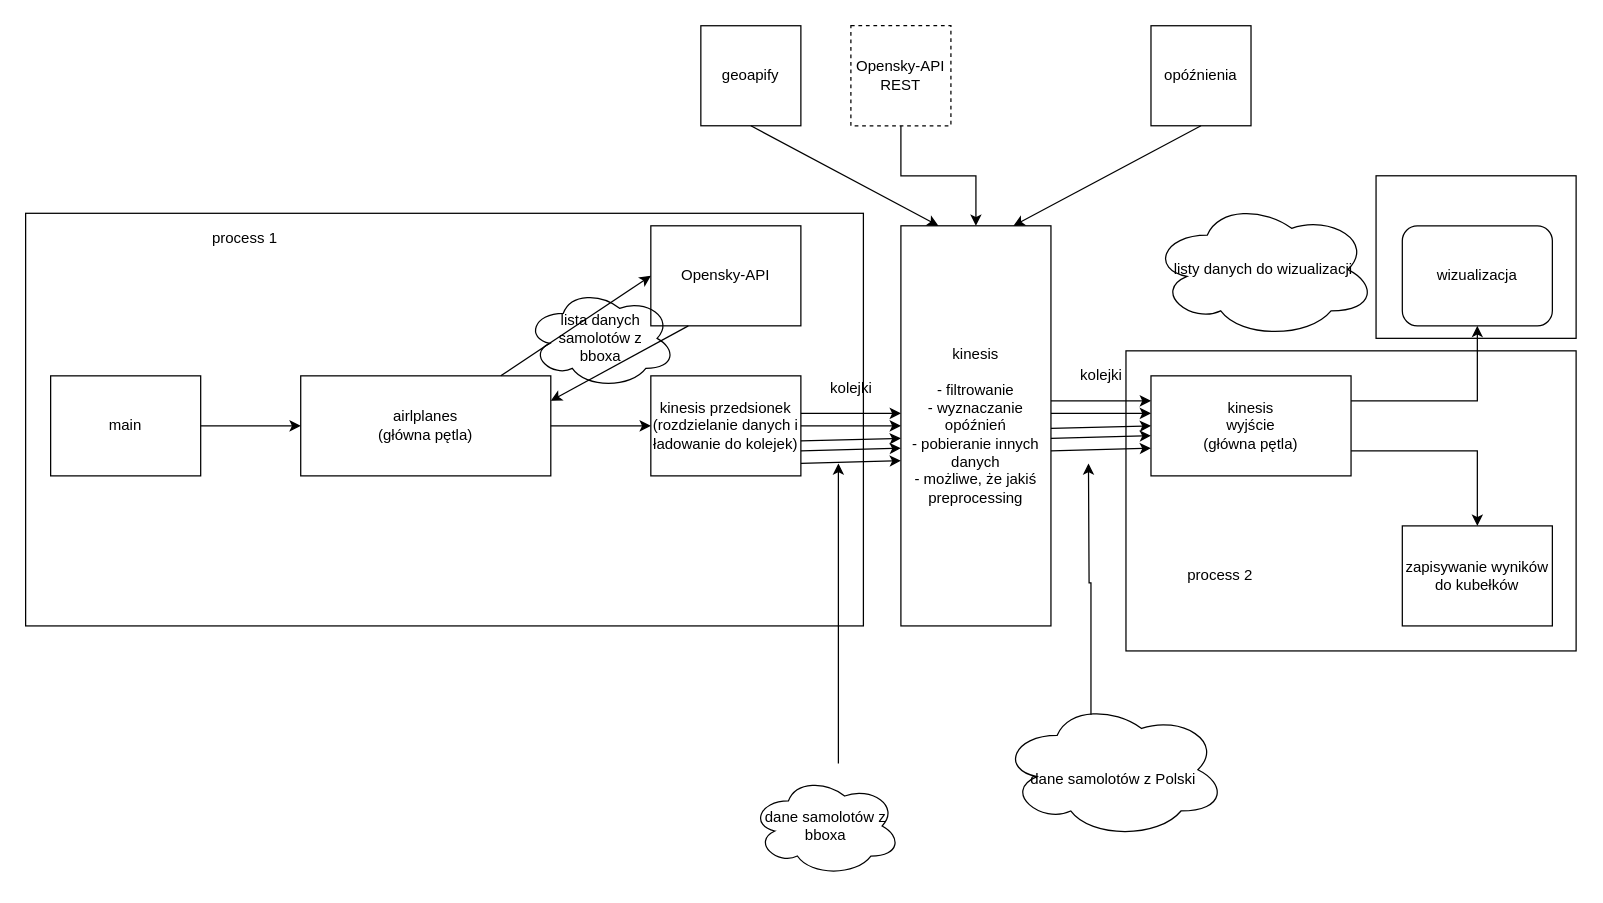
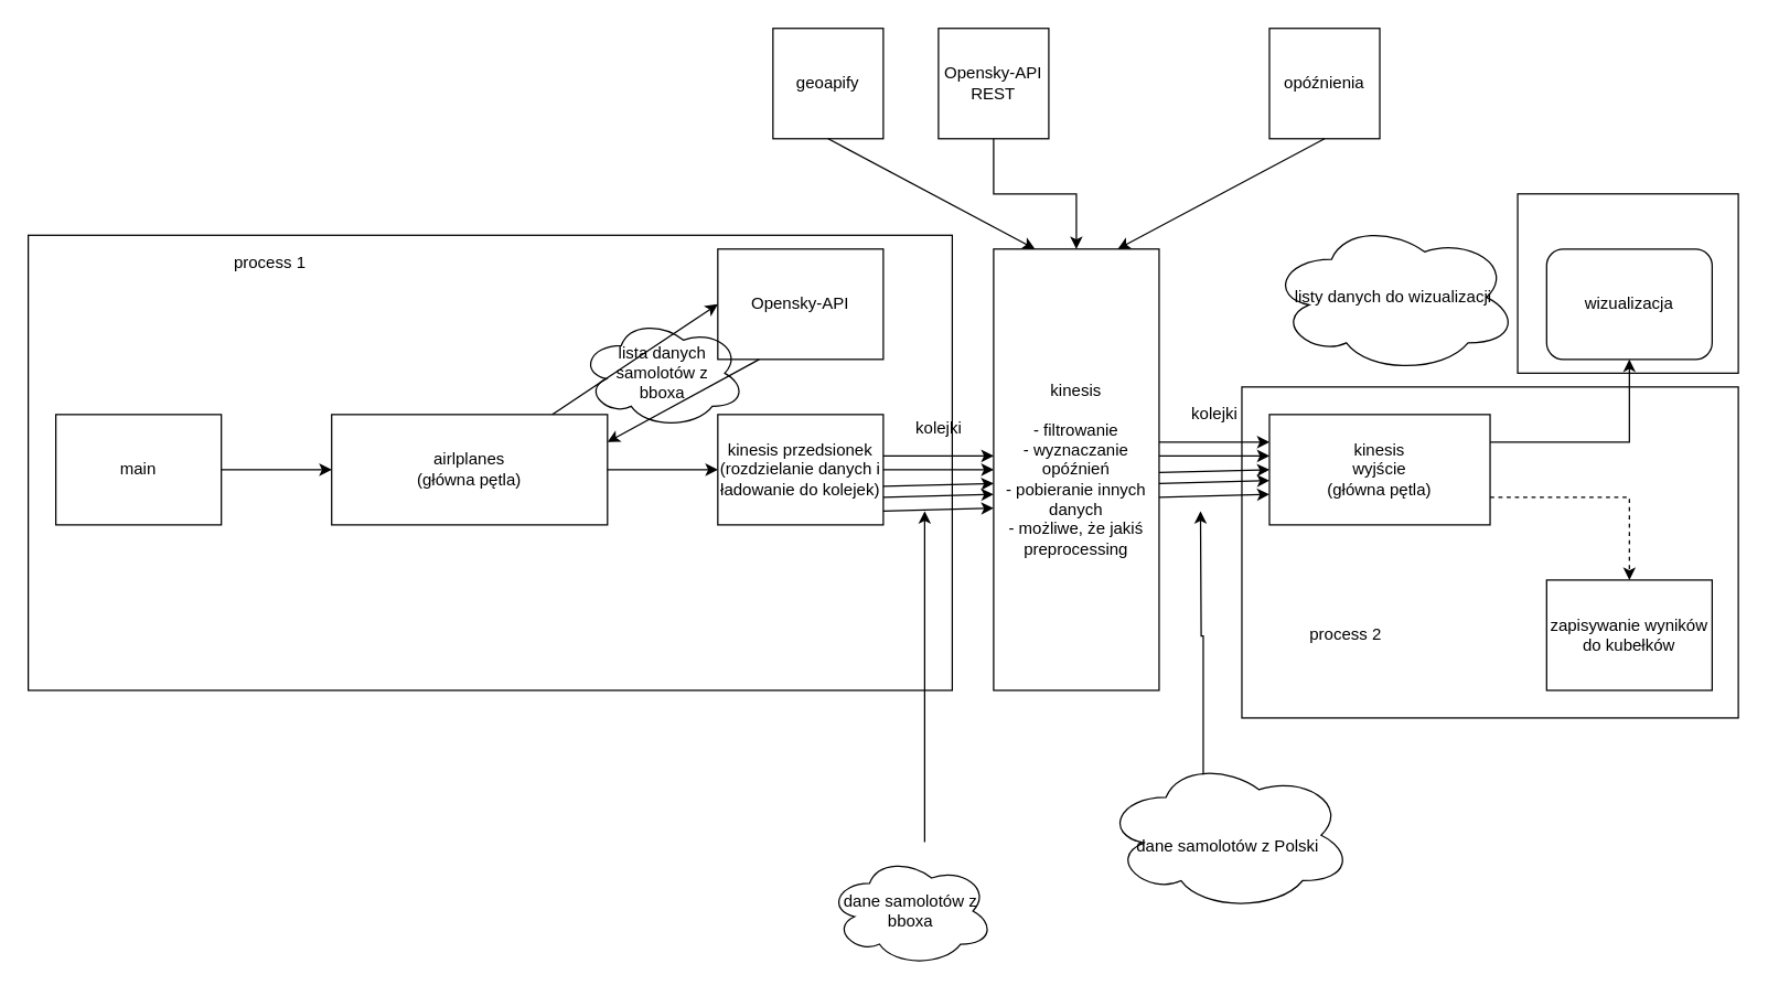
- <mxCell id="24" value="Opensky-API&lt;br&gt;REST" style="rounded=0;whiteSpace=wrap;html=1;dashed=1;" vertex="1" parent="1"><mxGeometry x="680" y="20" width="80" height="80" as="geometry" /></mxCell>
+ <mxCell id="24" value="Opensky-API&lt;br&gt;REST" style="rounded=0;whiteSpace=wrap;html=1;" vertex="1" parent="1"><mxGeometry x="680" y="20" width="80" height="80" as="geometry" /></mxCell>
- <mxCell id="12" style="edgeStyle=orthogonalEdgeStyle;rounded=0;orthogonalLoop=1;jettySize=auto;html=1;" edge="1" parent="1" source="13" target="15"><mxGeometry relative="1" as="geometry"><Array as="points"><mxPoint x="1181" y="360" /></Array></mxGeometry></mxCell>
+ <mxCell id="12" style="edgeStyle=orthogonalEdgeStyle;rounded=0;orthogonalLoop=1;jettySize=auto;html=1;dashed=1;" edge="1" parent="1" source="13" target="15"><mxGeometry relative="1" as="geometry"><Array as="points"><mxPoint x="1181" y="360" /></Array></mxGeometry></mxCell>
- <mxCell id="42" value="&lt;br&gt;dane samolotów z Polski" style="ellipse;shape=cloud;whiteSpace=wrap;html=1;fillColor=none;" vertex="1" parent="1"><mxGeometry x="800" y="560" width="180" height="110" as="geometry" /></mxCell>
+ <mxCell id="42" value="&lt;br&gt;dane samolotów z Polski" style="ellipse;shape=cloud;whiteSpace=wrap;html=1;fillColor=none;" vertex="1" parent="1"><mxGeometry x="800" y="550" width="180" height="110" as="geometry" /></mxCell>
